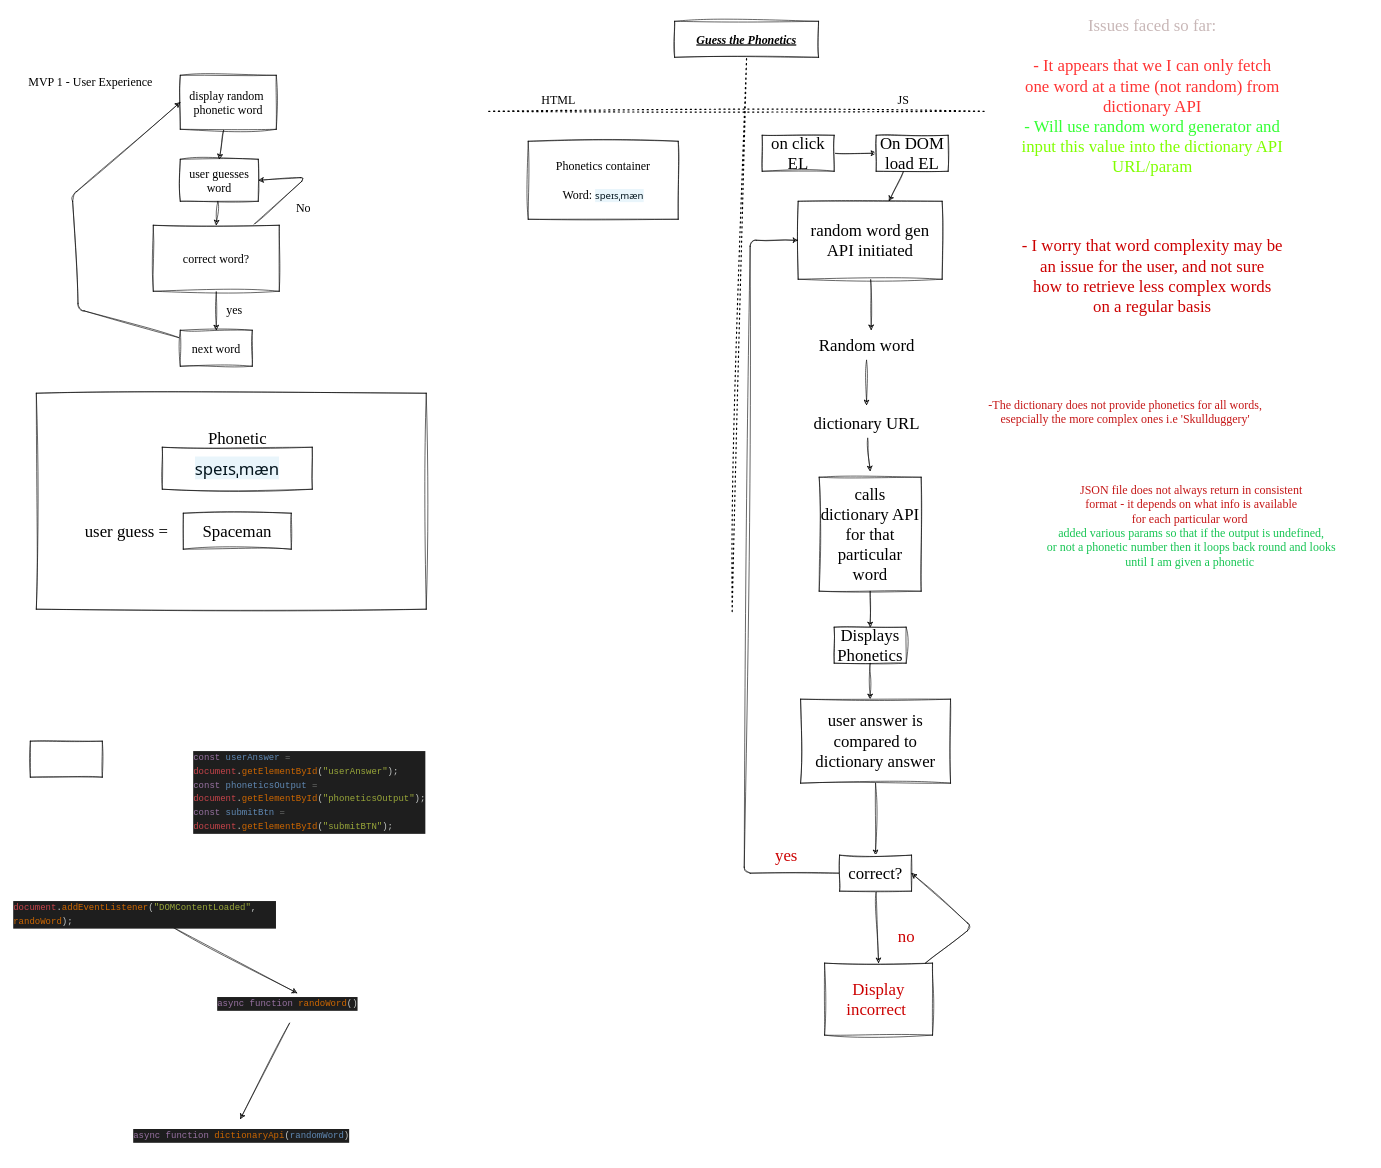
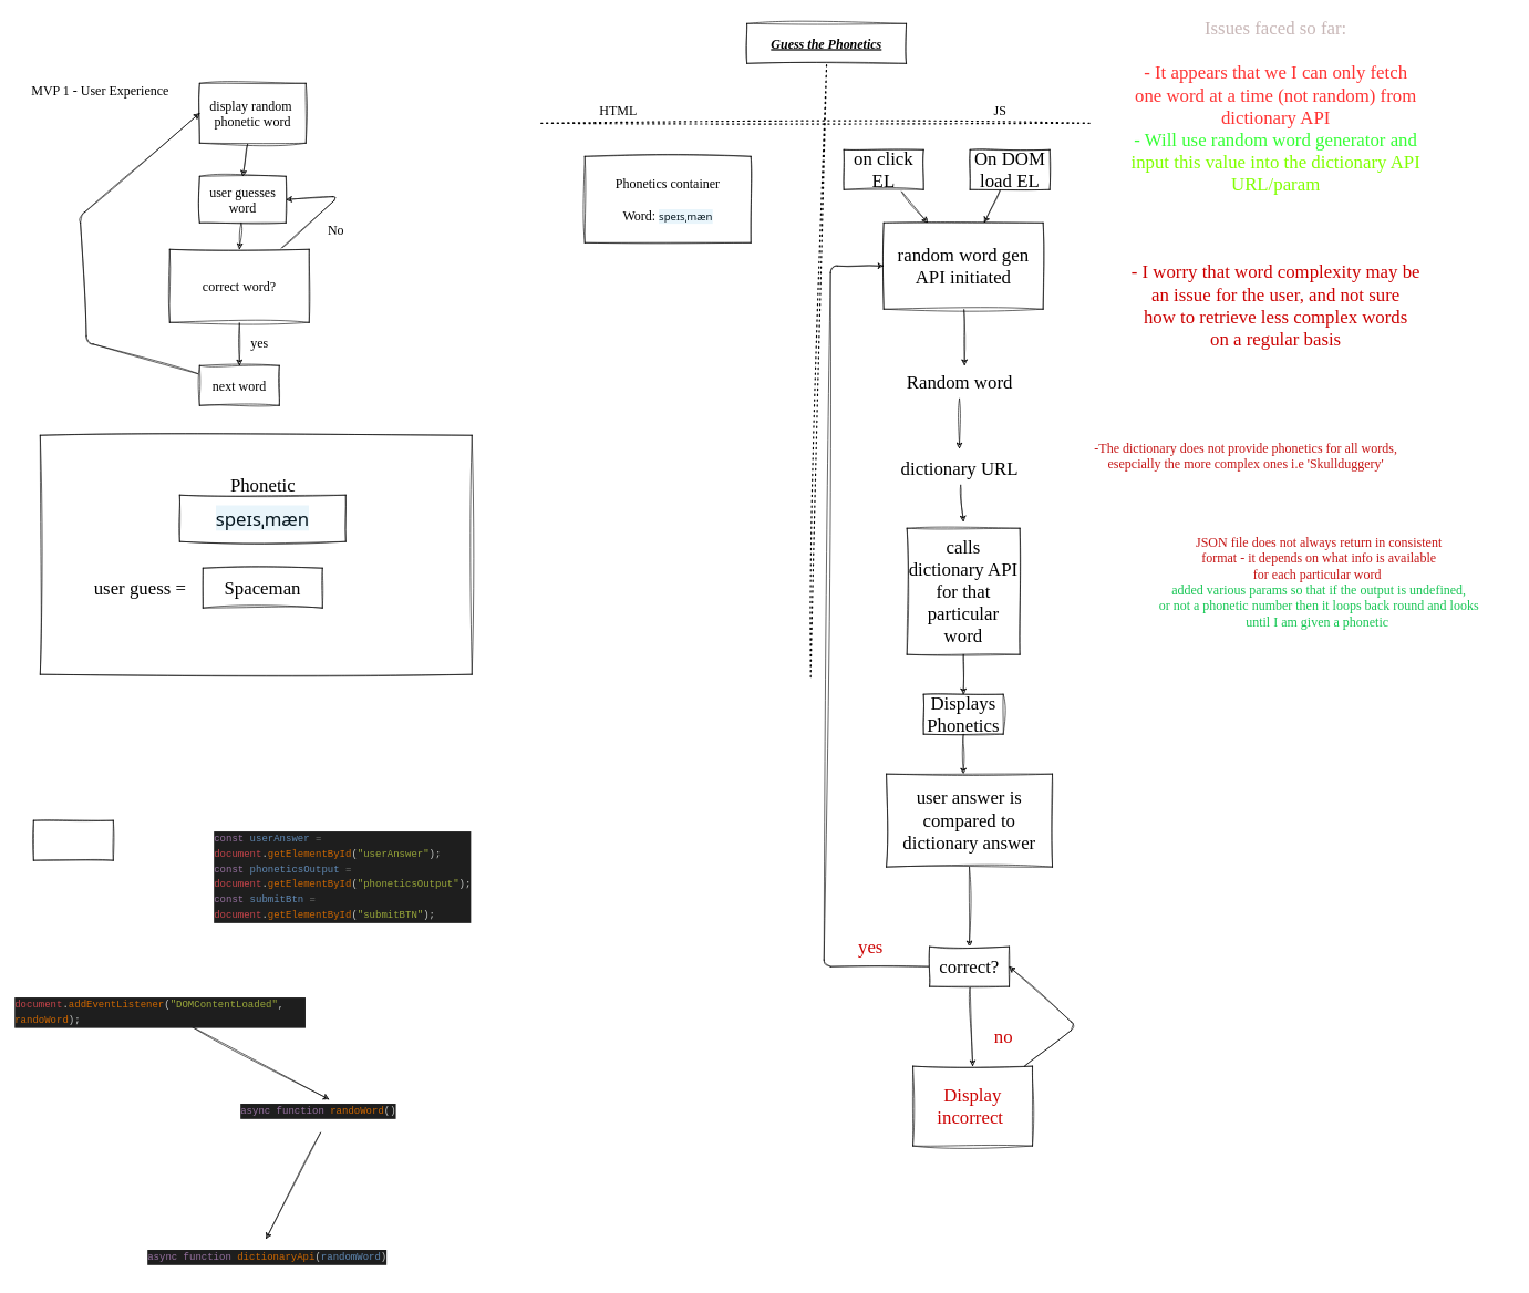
- <mxCell id="25" style="edgeStyle=none;sketch=1;hachureGap=4;jiggle=2;curveFitting=1;html=1;fontFamily=Architects Daughter;fontSource=https%3A%2F%2Ffonts.googleapis.com%2Fcss%3Ffamily%3DArchitects%2BDaughter;fontSize=28;" parent="1" source="26" target="28" edge="1"><mxGeometry relative="1" as="geometry" /></mxCell>
+ <mxCell id="25" style="edgeStyle=none;sketch=1;hachureGap=4;jiggle=2;curveFitting=1;html=1;fontFamily=Architects Daughter;fontSource=https%3A%2F%2Ffonts.googleapis.com%2Fcss%3Ffamily%3DArchitects%2BDaughter;fontSize=28;" parent="1" source="26" target="32" edge="1"><mxGeometry relative="1" as="geometry" /></mxCell>
